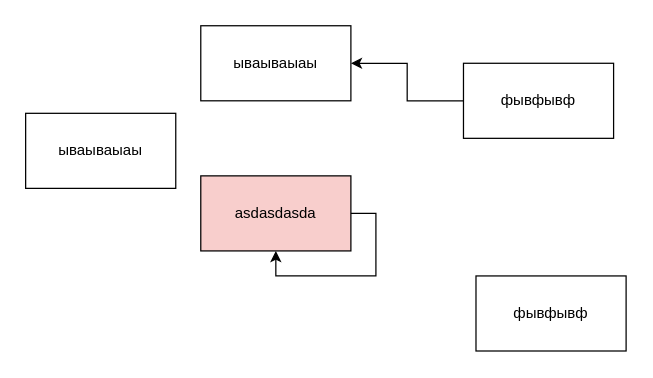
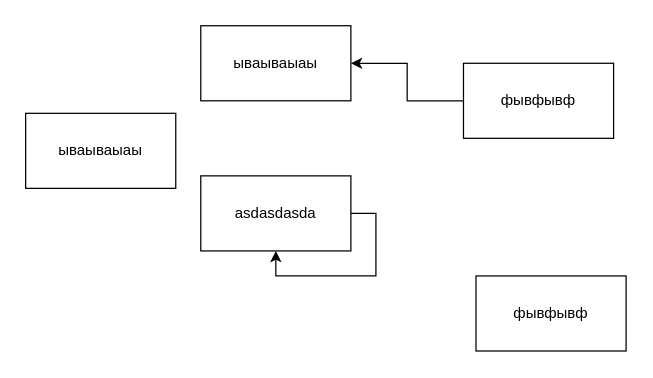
- <mxCell id="2" value="asdasdasda" style="rounded=0;whiteSpace=wrap;html=1;fillColor=#f8cecc;" vertex="1" parent="1"><mxGeometry x="160" y="140" width="120" height="60" as="geometry" /></mxCell>
+ <mxCell id="2" value="asdasdasda" style="rounded=0;whiteSpace=wrap;html=1;" vertex="1" parent="1"><mxGeometry x="160" y="140" width="120" height="60" as="geometry" /></mxCell>
